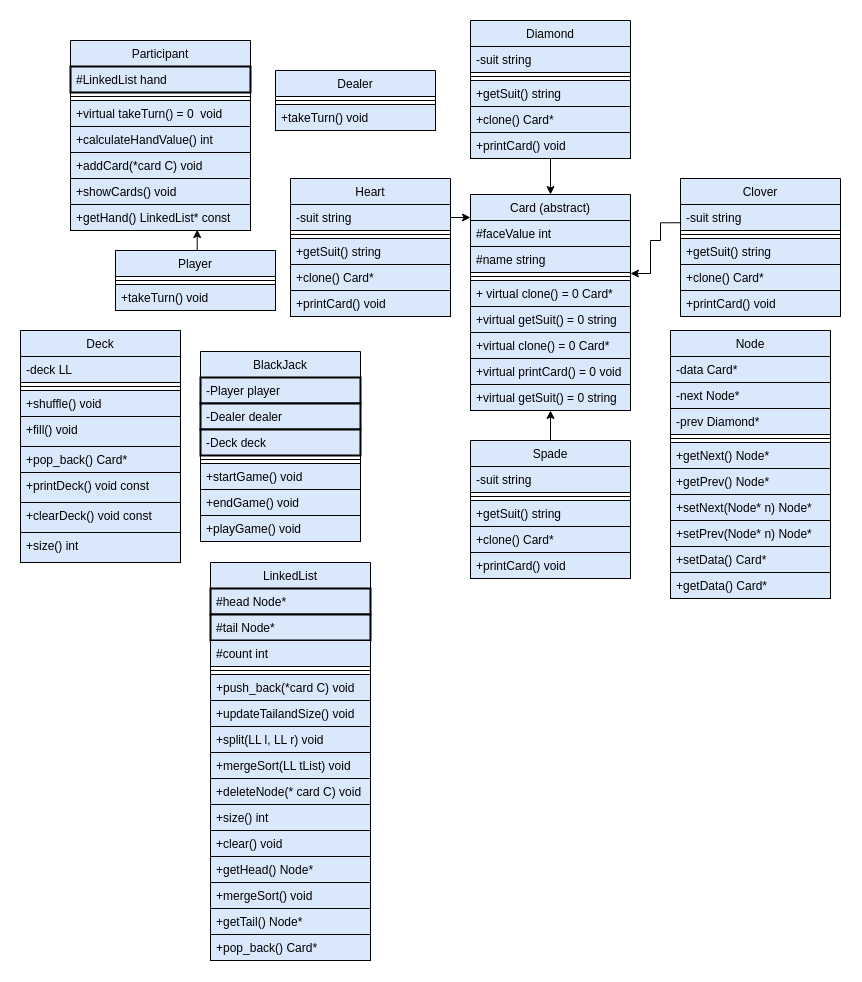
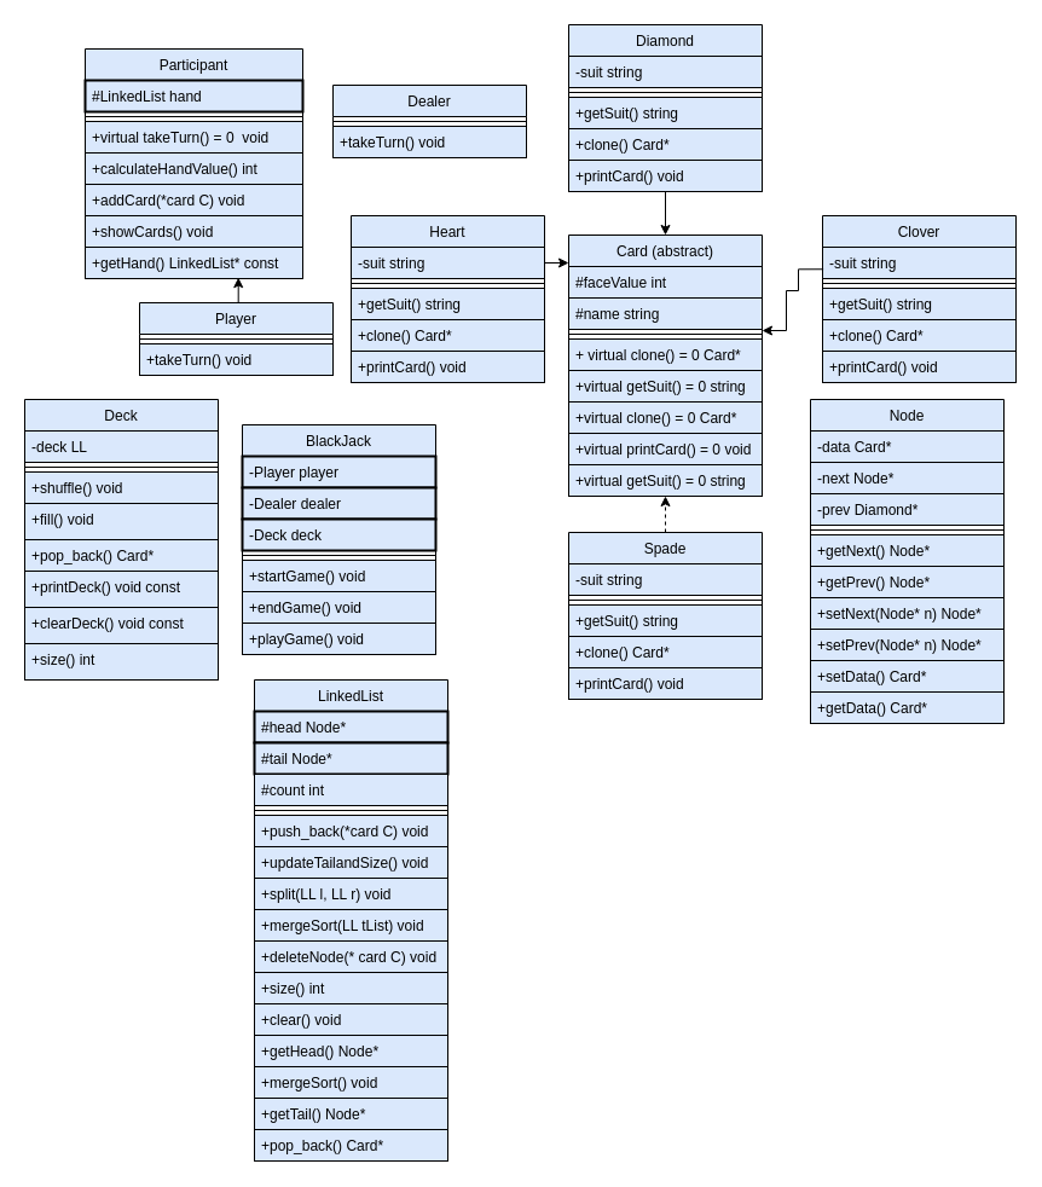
- <mxCell id="11" style="edgeStyle=orthogonalEdgeStyle;rounded=0;orthogonalLoop=1;jettySize=auto;html=1;exitX=0.5;exitY=0;exitDx=0;exitDy=0;entryX=0.5;entryY=1;entryDx=0;entryDy=0;fillColor=#dae8fc;strokeColor=#000000;" parent="1" source="12" target="2" edge="1"><mxGeometry relative="1" as="geometry" /></mxCell>
+ <mxCell id="11" style="edgeStyle=orthogonalEdgeStyle;rounded=0;orthogonalLoop=1;jettySize=auto;html=1;exitX=0.5;exitY=0;exitDx=0;exitDy=0;entryX=0.5;entryY=1;entryDx=0;entryDy=0;fillColor=#dae8fc;strokeColor=#000000;dashed=1;" parent="1" source="12" target="2" edge="1"><mxGeometry relative="1" as="geometry" /></mxCell>
